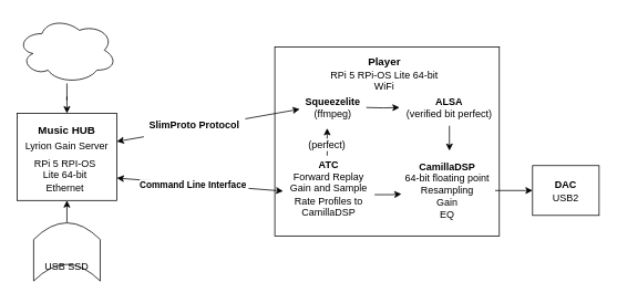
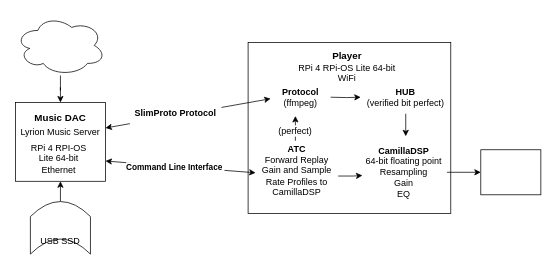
- <mxCell id="16" value="&lt;b style=&quot;font-size: 13px;&quot;&gt;Player&lt;br&gt;&lt;/b&gt;RPi 5 RPi-OS Lite 64-bit&lt;br&gt;WiFi" style="text;strokeColor=none;align=center;fillColor=none;html=1;verticalAlign=middle;whiteSpace=wrap;rounded=0;" vertex="1" parent="1"><mxGeometry x="392" y="61" width="140" height="56" as="geometry" /></mxCell>
+ <mxCell id="16" value="&lt;b style=&quot;font-size: 13px;&quot;&gt;Player&lt;br&gt;&lt;/b&gt;RPi 4 RPi-OS Lite 64-bit&lt;br&gt;WiFi" style="text;strokeColor=none;align=center;fillColor=none;html=1;verticalAlign=middle;whiteSpace=wrap;rounded=0;" vertex="1" parent="1"><mxGeometry x="392" y="61" width="140" height="56" as="geometry" /></mxCell>
- <mxCell id="13" value="&lt;b&gt;Squeezelite&lt;br&gt;&lt;/b&gt;(ffmpeg)" style="text;strokeColor=none;align=center;fillColor=none;html=1;verticalAlign=middle;whiteSpace=wrap;rounded=0;" vertex="1" parent="1"><mxGeometry x="370" y="114" width="60" height="30" as="geometry" /></mxCell>
+ <mxCell id="13" value="&lt;b&gt;Protocol&lt;br&gt;&lt;/b&gt;(ffmpeg)" style="text;strokeColor=none;align=center;fillColor=none;html=1;verticalAlign=middle;whiteSpace=wrap;rounded=0;" vertex="1" parent="1"><mxGeometry x="370" y="114" width="60" height="30" as="geometry" /></mxCell>
- <mxCell id="15" value="ALSA&lt;br&gt;&lt;span style=&quot;font-weight: normal;&quot;&gt;(verified bit perfect)&lt;/span&gt;" style="text;strokeColor=none;align=center;fillColor=none;html=1;verticalAlign=middle;whiteSpace=wrap;rounded=0;fontStyle=1" vertex="1" parent="1"><mxGeometry x="480" y="114" width="120" height="30" as="geometry" /></mxCell>
+ <mxCell id="15" value="HUB&lt;br&gt;&lt;span style=&quot;font-weight: normal;&quot;&gt;(verified bit perfect)&lt;/span&gt;" style="text;strokeColor=none;align=center;fillColor=none;html=1;verticalAlign=middle;whiteSpace=wrap;rounded=0;fontStyle=1" vertex="1" parent="1"><mxGeometry x="480" y="114" width="120" height="30" as="geometry" /></mxCell>
- <mxCell id="6" value="&lt;b style=&quot;font-size: 13px;&quot;&gt;Music HUB&lt;/b&gt;" style="text;strokeColor=none;align=center;fillColor=none;html=1;verticalAlign=middle;whiteSpace=wrap;rounded=0;fontSize=13;" vertex="1" parent="1"><mxGeometry x="40" y="141" width="80" height="30" as="geometry" /></mxCell>
+ <mxCell id="6" value="&lt;b style=&quot;font-size: 13px;&quot;&gt;Music DAC&lt;/b&gt;" style="text;strokeColor=none;align=center;fillColor=none;html=1;verticalAlign=middle;whiteSpace=wrap;rounded=0;fontSize=13;" vertex="1" parent="1"><mxGeometry x="40" y="141" width="80" height="30" as="geometry" /></mxCell>
- <mxCell id="10" value="Lyrion Gain Server" style="text;strokeColor=none;align=center;fillColor=none;html=1;verticalAlign=middle;whiteSpace=wrap;rounded=0;" vertex="1" parent="1"><mxGeometry x="20" y="161" width="120" height="30" as="geometry" /></mxCell>
+ <mxCell id="10" value="Lyrion Music Server" style="text;strokeColor=none;align=center;fillColor=none;html=1;verticalAlign=middle;whiteSpace=wrap;rounded=0;" vertex="1" parent="1"><mxGeometry x="20" y="161" width="120" height="30" as="geometry" /></mxCell>
- <mxCell id="11" value="RPi 5 RPI-OS Lite 64-bit&lt;br&gt;Ethernet" style="text;strokeColor=none;align=center;fillColor=none;html=1;verticalAlign=middle;whiteSpace=wrap;rounded=0;" vertex="1" parent="1"><mxGeometry x="38" y="196" width="80" height="30" as="geometry" /></mxCell>
+ <mxCell id="11" value="RPi 4 RPI-OS Lite 64-bit&lt;br&gt;Ethernet" style="text;strokeColor=none;align=center;fillColor=none;html=1;verticalAlign=middle;whiteSpace=wrap;rounded=0;" vertex="1" parent="1"><mxGeometry x="38" y="196" width="80" height="30" as="geometry" /></mxCell>
- <mxCell id="21" value="&lt;b&gt;DAC&lt;br&gt;&lt;/b&gt;USB2" style="text;html=1;align=center;verticalAlign=middle;whiteSpace=wrap;rounded=0;" vertex="1" parent="1"><mxGeometry x="650" y="215" width="60" height="30" as="geometry" /></mxCell>
